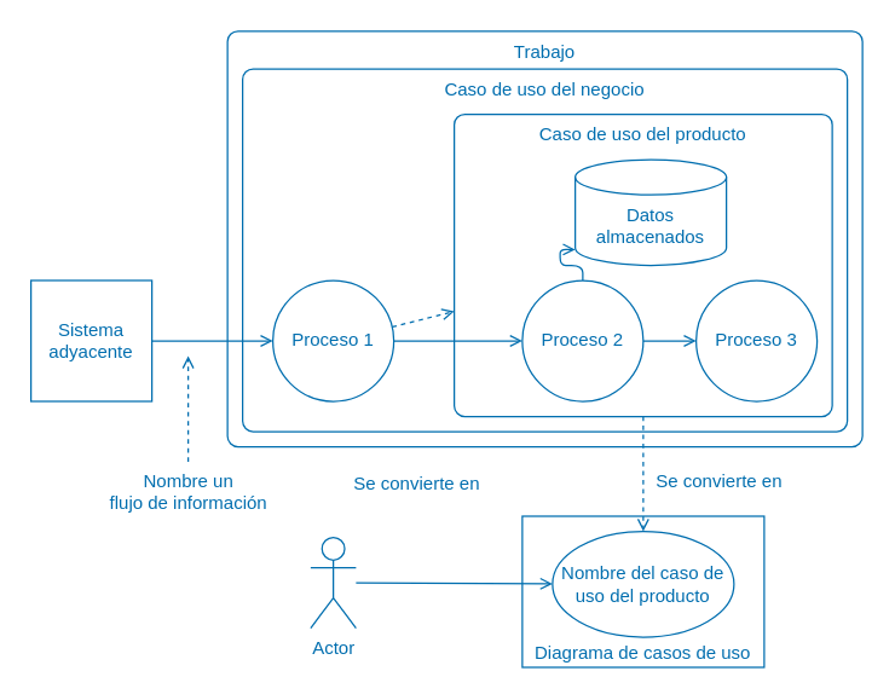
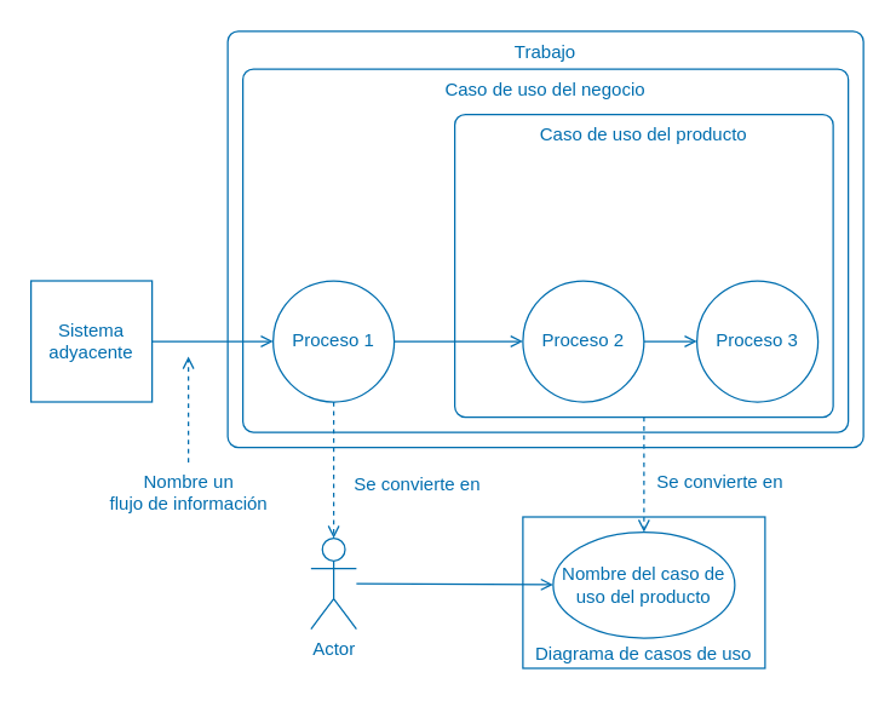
- <mxCell id="10" value="Datos almacenados" style="strokeWidth=1;html=1;shape=mxgraph.flowchart.database;whiteSpace=wrap;spacingTop=17;fillColor=none;fontColor=#006EAF;strokeColor=#006EAF;" vertex="1" parent="1"><mxGeometry x="380" y="105" width="100" height="70" as="geometry" /></mxCell>
- <mxCell id="7" style="edgeStyle=orthogonalEdgeStyle;html=1;entryX=0;entryY=0.85;entryDx=0;entryDy=0;entryPerimeter=0;endArrow=open;endFill=0;fillColor=#1ba1e2;strokeColor=#006EAF;" edge="1" parent="1" source="8" target="10"><mxGeometry relative="1" as="geometry" /></mxCell>
- <mxCell id="20" value="" style="endArrow=open;dashed=1;html=1;strokeWidth=1;fontFamily=Helvetica;fontSize=12;fontColor=#006EAF;fillColor=#1ba1e2;strokeColor=#006EAF;endFill=0;" edge="1" parent="1" source="6" target="4"><mxGeometry width="50" height="50" relative="1" as="geometry"><mxPoint x="134" y="315" as="sourcePoint" /><mxPoint x="134" y="245" as="targetPoint" /></mxGeometry></mxCell>
+ <mxCell id="20" value="" style="endArrow=open;dashed=1;html=1;strokeWidth=1;fontFamily=Helvetica;fontSize=12;fontColor=#006EAF;fillColor=#1ba1e2;strokeColor=#006EAF;endFill=0;entryX=0.5;entryY=0;entryDx=0;entryDy=0;entryPerimeter=0;" edge="1" parent="1" source="6" target="15"><mxGeometry width="50" height="50" relative="1" as="geometry"><mxPoint x="134" y="315" as="sourcePoint" /><mxPoint x="134" y="245" as="targetPoint" /></mxGeometry></mxCell>
